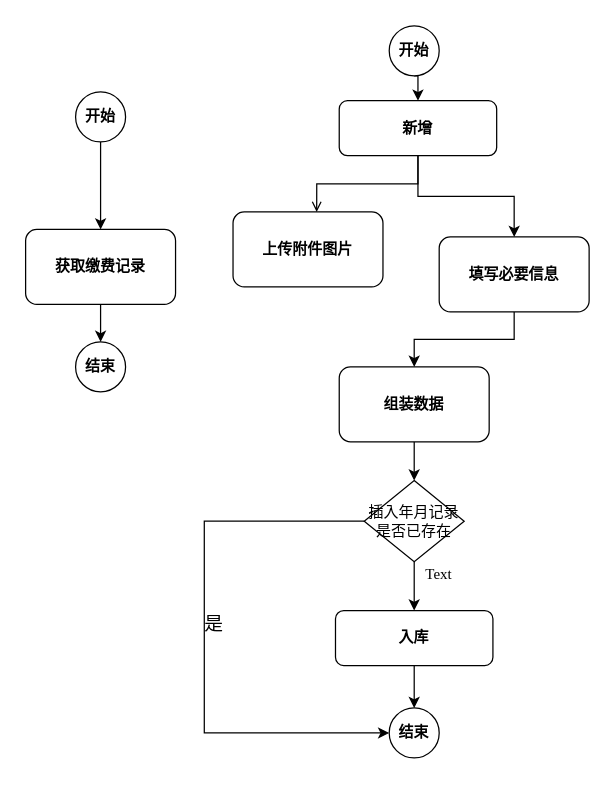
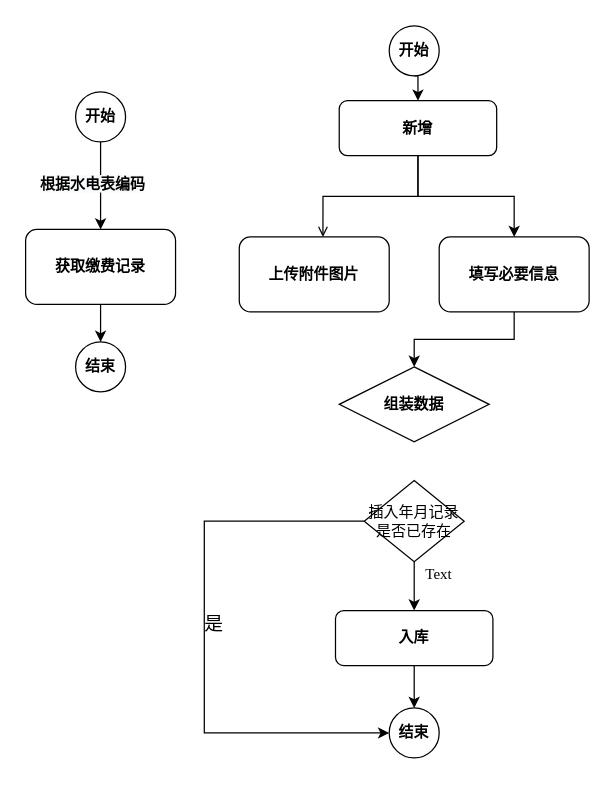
+ <mxCell id="7" value="&lt;span style=&quot;color: rgb(0, 0, 0); font-size: 12px; font-style: normal; letter-spacing: normal; text-align: center; text-indent: 0px; text-transform: none; word-spacing: 0px; background-color: rgb(248, 249, 250); display: inline; float: none;&quot;&gt;根据水电表编码&lt;/span&gt;" style="text;whiteSpace=wrap;html=1;fontFamily=楷体;fontStyle=1" vertex="1" parent="1"><mxGeometry x="30" y="133" width="110" height="30" as="geometry" /></mxCell>
- <mxCell id="14" value="上传附件图片" style="rounded=1;whiteSpace=wrap;html=1;fontFamily=楷体;fontStyle=1" vertex="1" parent="1"><mxGeometry x="186" y="169" width="120" height="60" as="geometry" /></mxCell>
+ <mxCell id="14" value="上传附件图片" style="rounded=1;whiteSpace=wrap;html=1;fontFamily=楷体;fontStyle=1" vertex="1" parent="1"><mxGeometry x="191" y="189" width="120" height="60" as="geometry" /></mxCell>
- <mxCell id="18" value="组装数据" style="rounded=1;whiteSpace=wrap;html=1;fontFamily=楷体;fontStyle=1" vertex="1" parent="1"><mxGeometry x="271" y="293" width="120" height="60" as="geometry" /></mxCell>
+ <mxCell id="18" value="组装数据" style="rhombus;whiteSpace=wrap;html=1;fontFamily=楷体;fontStyle=1;" vertex="1" parent="1"><mxGeometry x="271" y="293" width="120" height="60" as="geometry" /></mxCell>
- <mxCell id="17" value="" style="edgeStyle=orthogonalEdgeStyle;rounded=0;orthogonalLoop=1;jettySize=auto;html=1;fontFamily=楷体;" edge="1" parent="1" source="18" target="21"><mxGeometry relative="1" as="geometry" /></mxCell>
